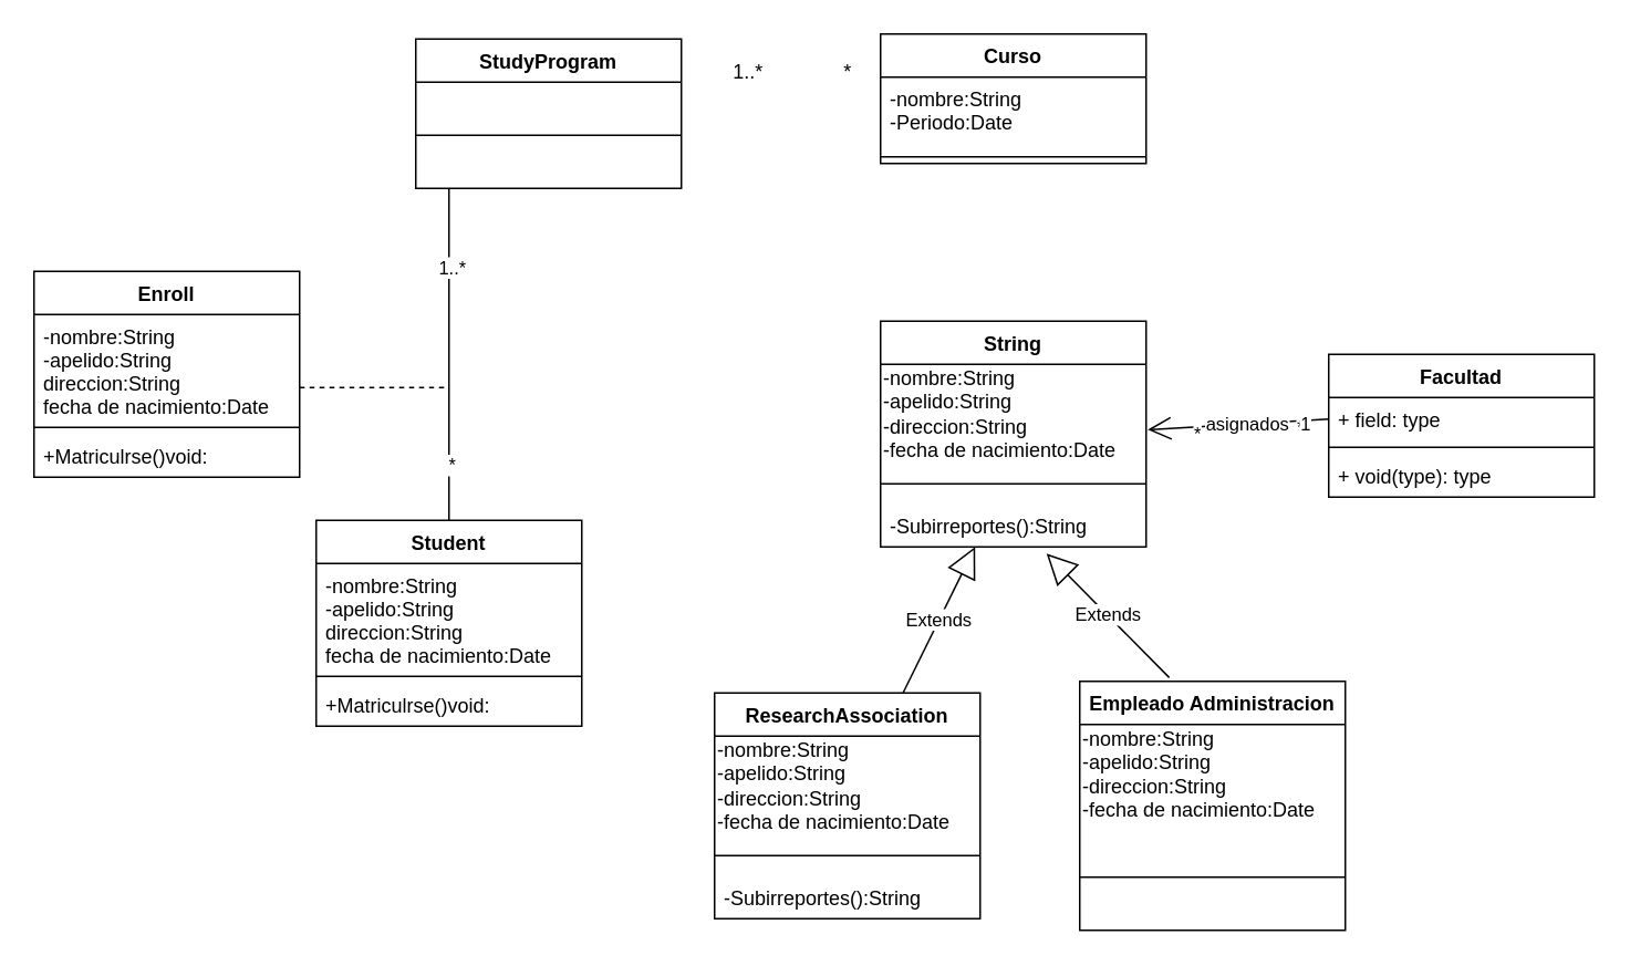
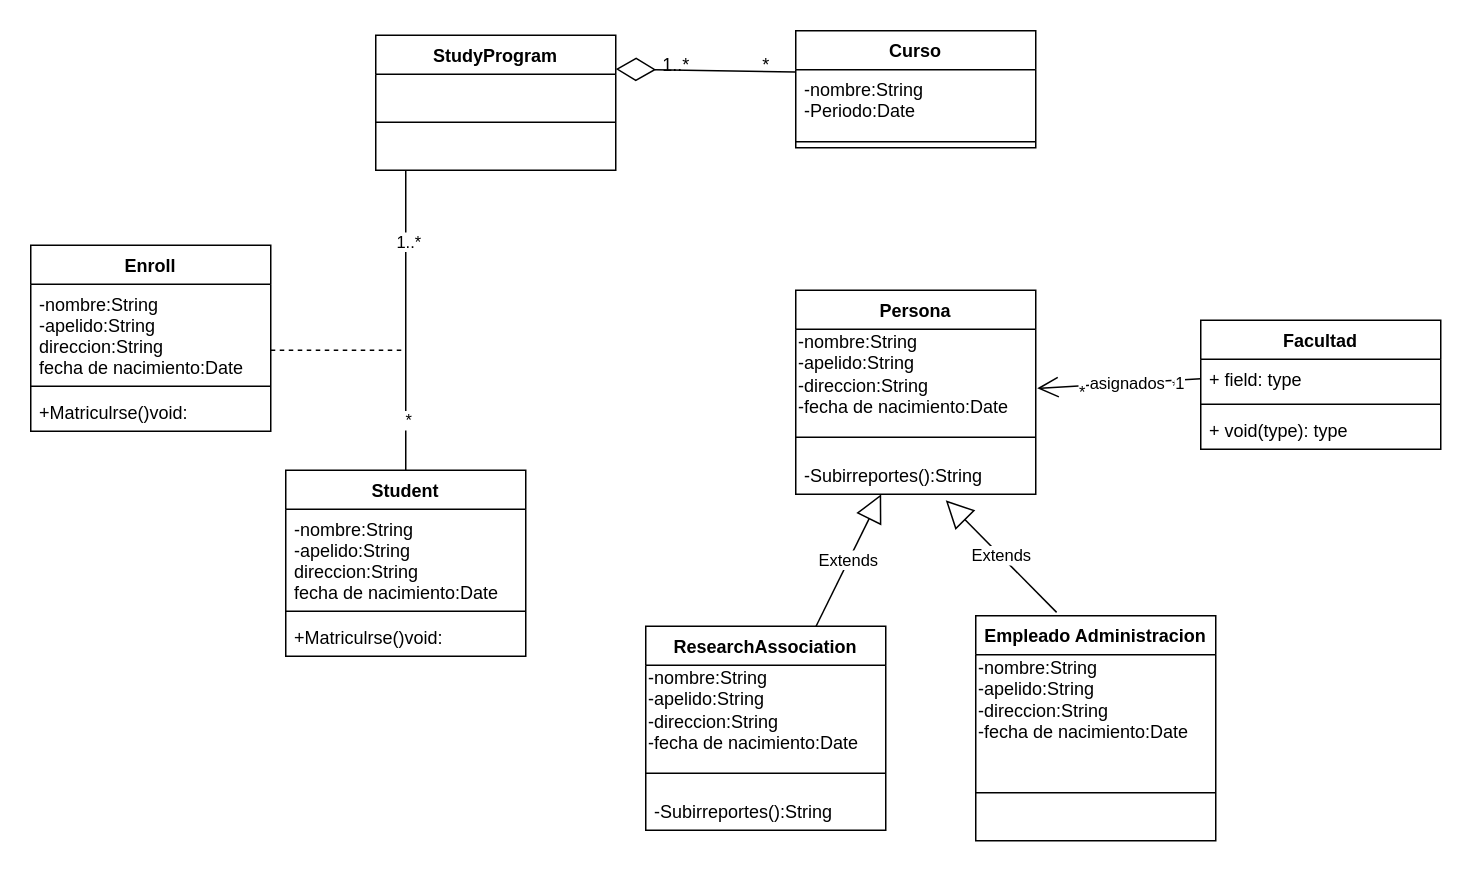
+ <mxCell id="25" value="" style="endArrow=diamondThin;endFill=0;endSize=24;html=1;rounded=0;entryX=1;entryY=0.25;entryDx=0;entryDy=0;exitX=-0.001;exitY=0.036;exitDx=0;exitDy=0;exitPerimeter=0;" edge="1" parent="1" source="7" target="13"><mxGeometry width="160" relative="1" as="geometry"><mxPoint x="590" y="153" as="sourcePoint" /><mxPoint x="660" y="133" as="targetPoint" /></mxGeometry></mxCell>
- <mxCell id="33" value="String" style="swimlane;fontStyle=1;align=center;verticalAlign=top;childLayout=stackLayout;horizontal=1;startSize=26;horizontalStack=0;resizeParent=1;resizeParentMax=0;resizeLast=0;collapsible=1;marginBottom=0;" vertex="1" parent="1"><mxGeometry x="530" y="193" width="160" height="136" as="geometry" /></mxCell>
+ <mxCell id="33" value="Persona" style="swimlane;fontStyle=1;align=center;verticalAlign=top;childLayout=stackLayout;horizontal=1;startSize=26;horizontalStack=0;resizeParent=1;resizeParentMax=0;resizeLast=0;collapsible=1;marginBottom=0;" vertex="1" parent="1"><mxGeometry x="530" y="193" width="160" height="136" as="geometry" /></mxCell>
